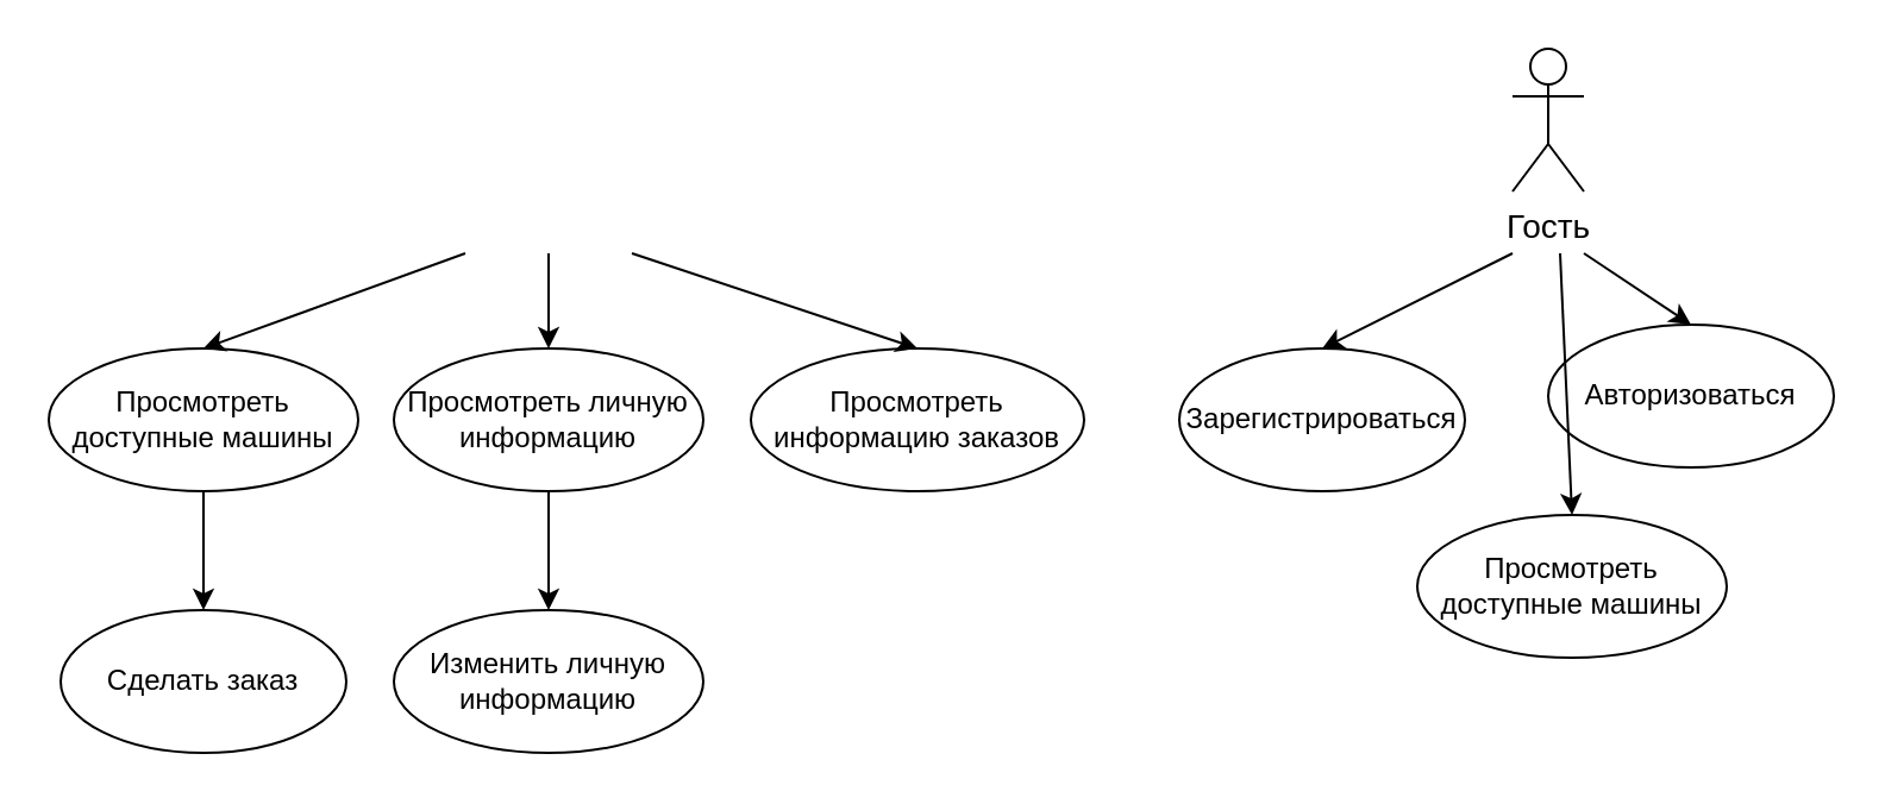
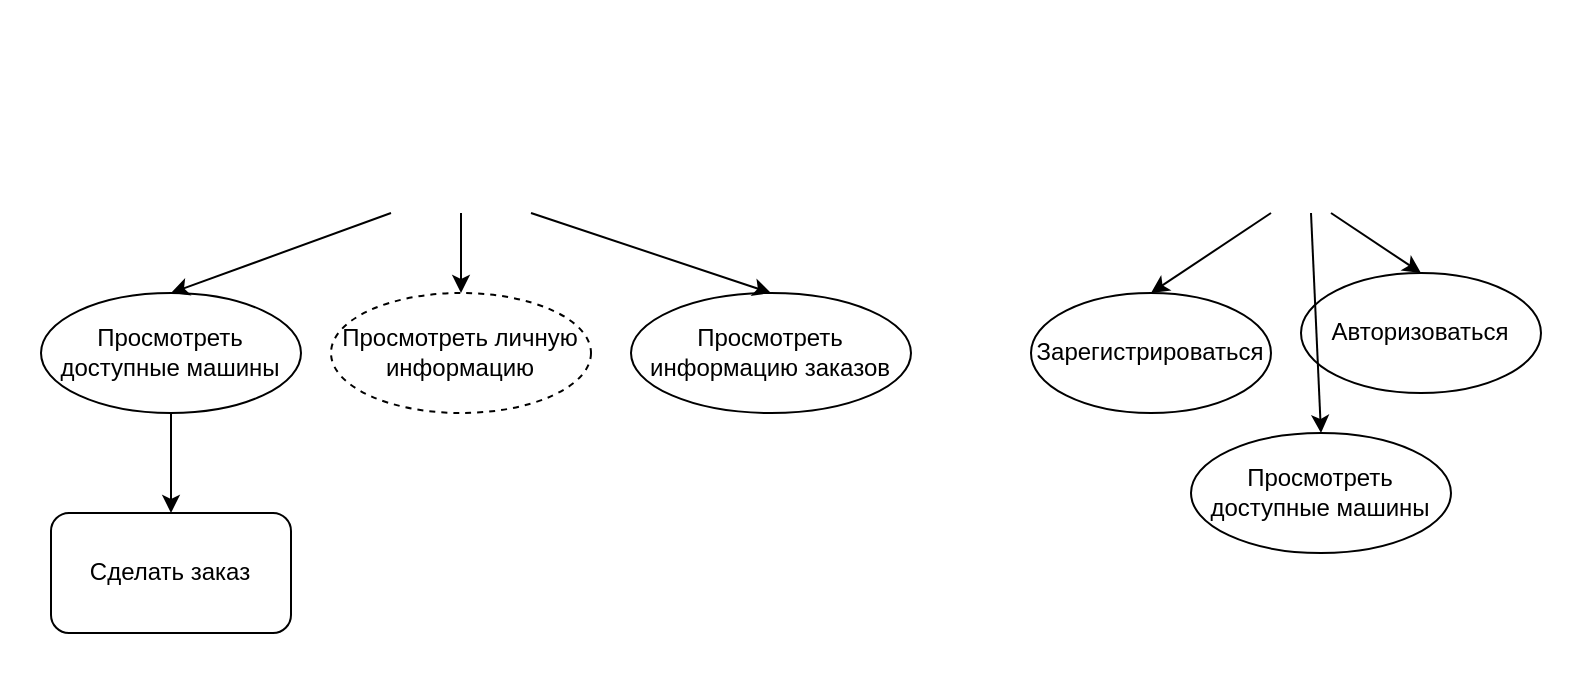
- <mxCell id="3" value="&lt;font style=&quot;font-size: 14px;&quot;&gt;Гость&lt;/font&gt;" style="shape=umlActor;verticalLabelPosition=bottom;verticalAlign=top;html=1;" parent="1" vertex="1"><mxGeometry x="635" y="20" width="30" height="60" as="geometry" /></mxCell>
- <mxCell id="13" value="Просмотреть личную информацию" style="ellipse;whiteSpace=wrap;html=1;" parent="1" vertex="1"><mxGeometry x="165" y="146" width="130" height="60" as="geometry" /></mxCell>
+ <mxCell id="13" value="Просмотреть личную информацию" style="ellipse;whiteSpace=wrap;html=1;dashed=1;" parent="1" vertex="1"><mxGeometry x="165" y="146" width="130" height="60" as="geometry" /></mxCell>
- <mxCell id="4" value="Зарегистрироваться" style="ellipse;whiteSpace=wrap;html=1;" parent="1" vertex="1"><mxGeometry x="495" y="146" width="120" height="60" as="geometry" /></mxCell>
+ <mxCell id="4" value="Зарегистрироваться" style="ellipse;whiteSpace=wrap;html=1;" parent="1" vertex="1"><mxGeometry x="515" y="146" width="120" height="60" as="geometry" /></mxCell>
- <mxCell id="12" style="edgeStyle=orthogonalEdgeStyle;rounded=1;orthogonalLoop=1;jettySize=auto;html=1;exitX=0.5;exitY=1;exitDx=0;exitDy=0;entryX=0.5;entryY=0;entryDx=0;entryDy=0;strokeColor=default;fontSize=14;endArrow=classic;endFill=1;" parent="1" source="13" target="14" edge="1"><mxGeometry relative="1" as="geometry" /></mxCell>
- <mxCell id="2" value="Сделать заказ" style="ellipse;whiteSpace=wrap;html=1;" parent="1" vertex="1"><mxGeometry x="25" y="256" width="120" height="60" as="geometry" /></mxCell>
+ <mxCell id="2" value="Сделать заказ" style="whiteSpace=wrap;html=1;rounded=1;" parent="1" vertex="1"><mxGeometry x="25" y="256" width="120" height="60" as="geometry" /></mxCell>
- <mxCell id="14" value="Изменить личную информацию" style="ellipse;whiteSpace=wrap;html=1;" parent="1" vertex="1"><mxGeometry x="165" y="256" width="130" height="60" as="geometry" /></mxCell>
